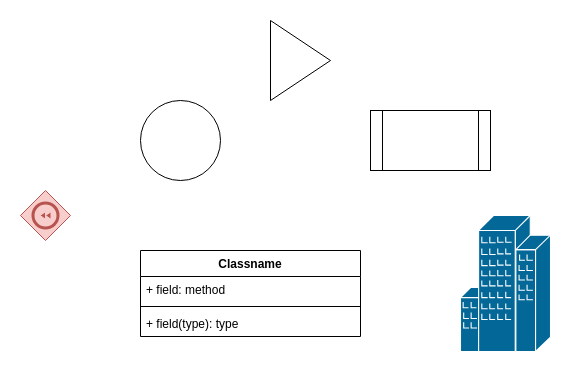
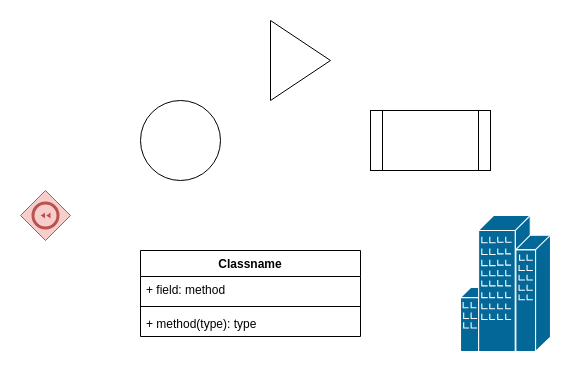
- <mxCell id="8" value="+ field(type): type" style="text;strokeColor=none;fillColor=none;align=left;verticalAlign=top;spacingLeft=4;spacingRight=4;overflow=hidden;rotatable=0;points=[[0,0.5],[1,0.5]];portConstraint=eastwest;" parent="5" vertex="1"><mxGeometry y="60" width="220" height="26" as="geometry" /></mxCell>
+ <mxCell id="8" value="+ method(type): type" style="text;strokeColor=none;fillColor=none;align=left;verticalAlign=top;spacingLeft=4;spacingRight=4;overflow=hidden;rotatable=0;points=[[0,0.5],[1,0.5]];portConstraint=eastwest;" parent="5" vertex="1"><mxGeometry y="60" width="220" height="26" as="geometry" /></mxCell>
